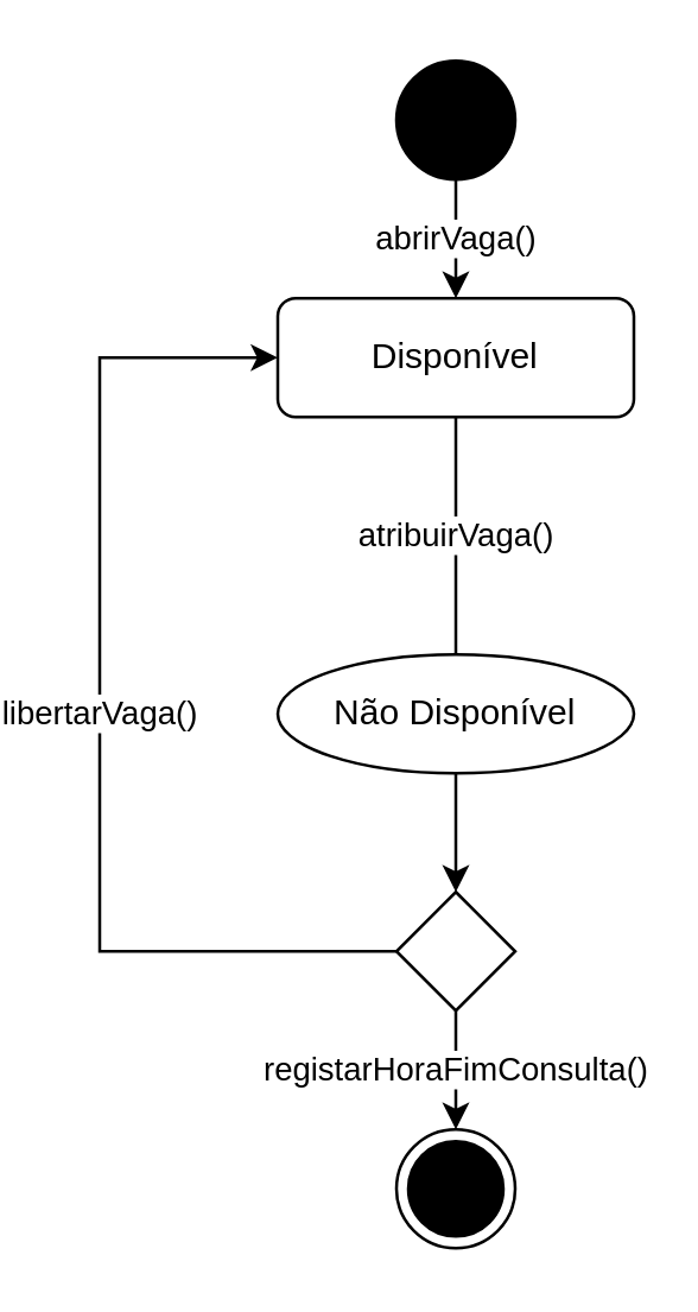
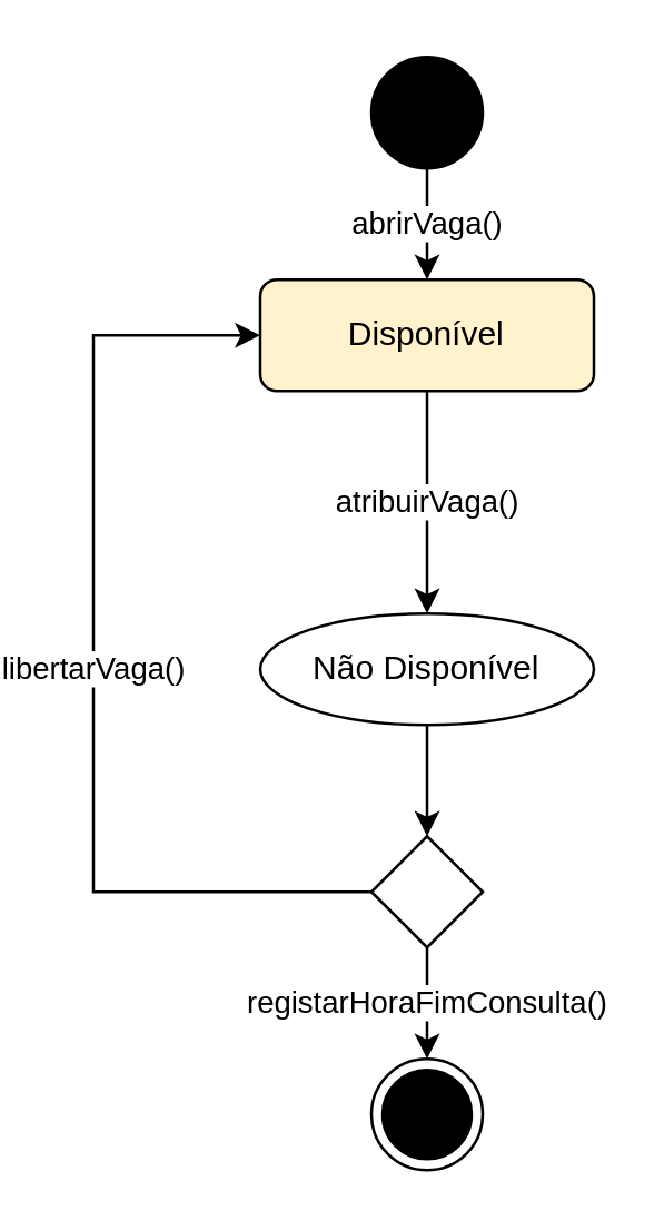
- <mxCell id="5" value="Disponível" style="rounded=1;whiteSpace=wrap;html=1;" vertex="1" parent="1"><mxGeometry x="80" y="100" width="120" height="40" as="geometry" /></mxCell>
+ <mxCell id="5" value="Disponível" style="rounded=1;whiteSpace=wrap;html=1;fillColor=#fff2cc;" vertex="1" parent="1"><mxGeometry x="80" y="100" width="120" height="40" as="geometry" /></mxCell>
- <mxCell id="9" value="atribuirVaga()" style="edgeStyle=orthogonalEdgeStyle;rounded=0;orthogonalLoop=1;jettySize=auto;html=1;exitX=0.5;exitY=1;exitDx=0;exitDy=0;entryX=0.5;entryY=0;entryDx=0;entryDy=0;endArrow=none;" edge="1" source="5" target="8" parent="1"><mxGeometry relative="1" as="geometry"><mxPoint x="160" y="200" as="sourcePoint" /><mxPoint x="310" y="160" as="targetPoint" /><Array as="points" /></mxGeometry></mxCell>
+ <mxCell id="9" value="atribuirVaga()" style="edgeStyle=orthogonalEdgeStyle;rounded=0;orthogonalLoop=1;jettySize=auto;html=1;exitX=0.5;exitY=1;exitDx=0;exitDy=0;entryX=0.5;entryY=0;entryDx=0;entryDy=0;" edge="1" source="5" target="8" parent="1"><mxGeometry relative="1" as="geometry"><mxPoint x="160" y="200" as="sourcePoint" /><mxPoint x="310" y="160" as="targetPoint" /><Array as="points" /></mxGeometry></mxCell>
